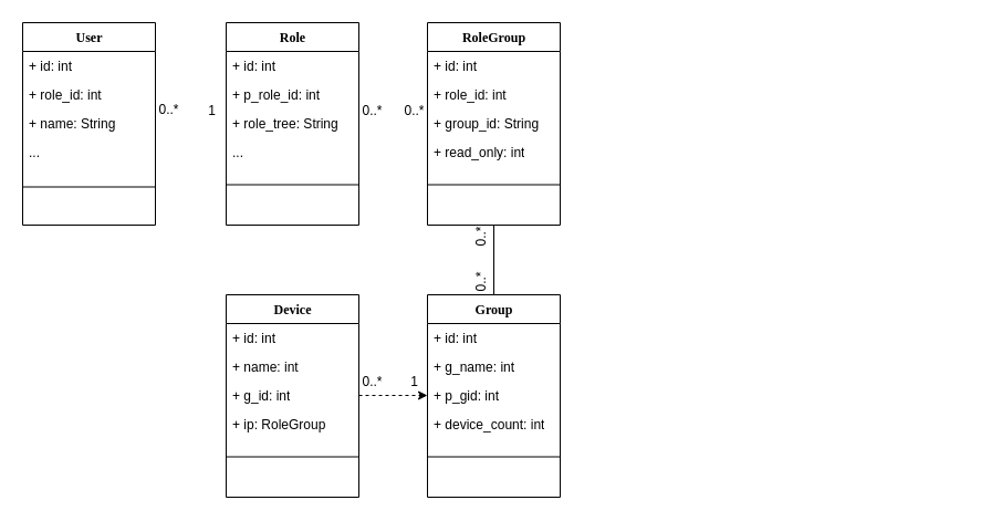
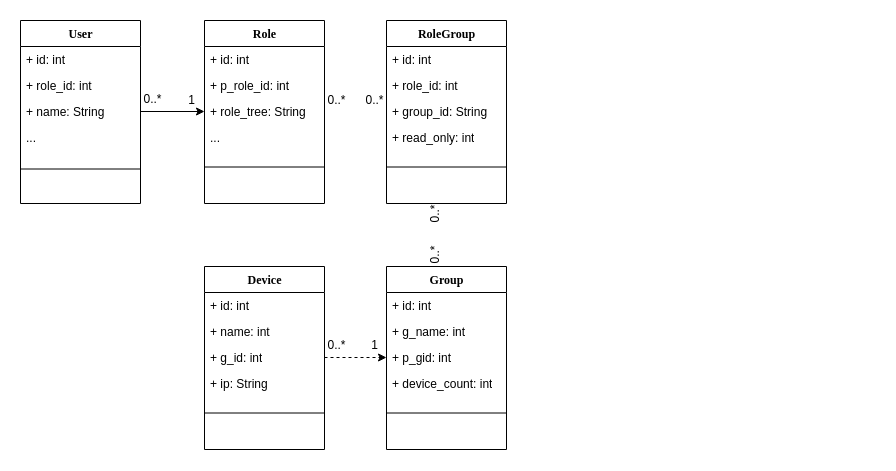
+ <mxCell id="25" value="" style="endArrow=classic;html=1;entryX=0;entryY=0.5;entryDx=0;entryDy=0;exitX=1;exitY=0.5;exitDx=0;exitDy=0;" edge="1" parent="6" source="22" target="16"><mxGeometry width="50" height="50" relative="1" as="geometry"><mxPoint x="122" y="91" as="sourcePoint" /><mxPoint x="172" y="40" as="targetPoint" /></mxGeometry></mxCell>
- <mxCell id="30" value="" style="endArrow=none;html=1;exitX=0.5;exitY=1;exitDx=0;exitDy=0;entryX=0.5;entryY=0;entryDx=0;entryDy=0;" edge="1" parent="1" source="7" target="36"><mxGeometry width="50" height="50" relative="1" as="geometry"><mxPoint x="594" y="111" as="sourcePoint" /><mxPoint x="687" y="111" as="targetPoint" /><Array as="points" /></mxGeometry></mxCell>
- <mxCell id="46" value="+ ip: RoleGroup" style="text;html=1;strokeColor=none;fillColor=none;align=left;verticalAlign=top;spacingLeft=4;spacingRight=4;whiteSpace=wrap;overflow=hidden;rotatable=0;points=[[0,0.5],[1,0.5]];portConstraint=eastwest;" vertex="1" parent="42"><mxGeometry y="104" width="120" height="26" as="geometry" /></mxCell>
+ <mxCell id="46" value="+ ip: String" style="text;html=1;strokeColor=none;fillColor=none;align=left;verticalAlign=top;spacingLeft=4;spacingRight=4;whiteSpace=wrap;overflow=hidden;rotatable=0;points=[[0,0.5],[1,0.5]];portConstraint=eastwest;" vertex="1" parent="42"><mxGeometry y="104" width="120" height="26" as="geometry" /></mxCell>
